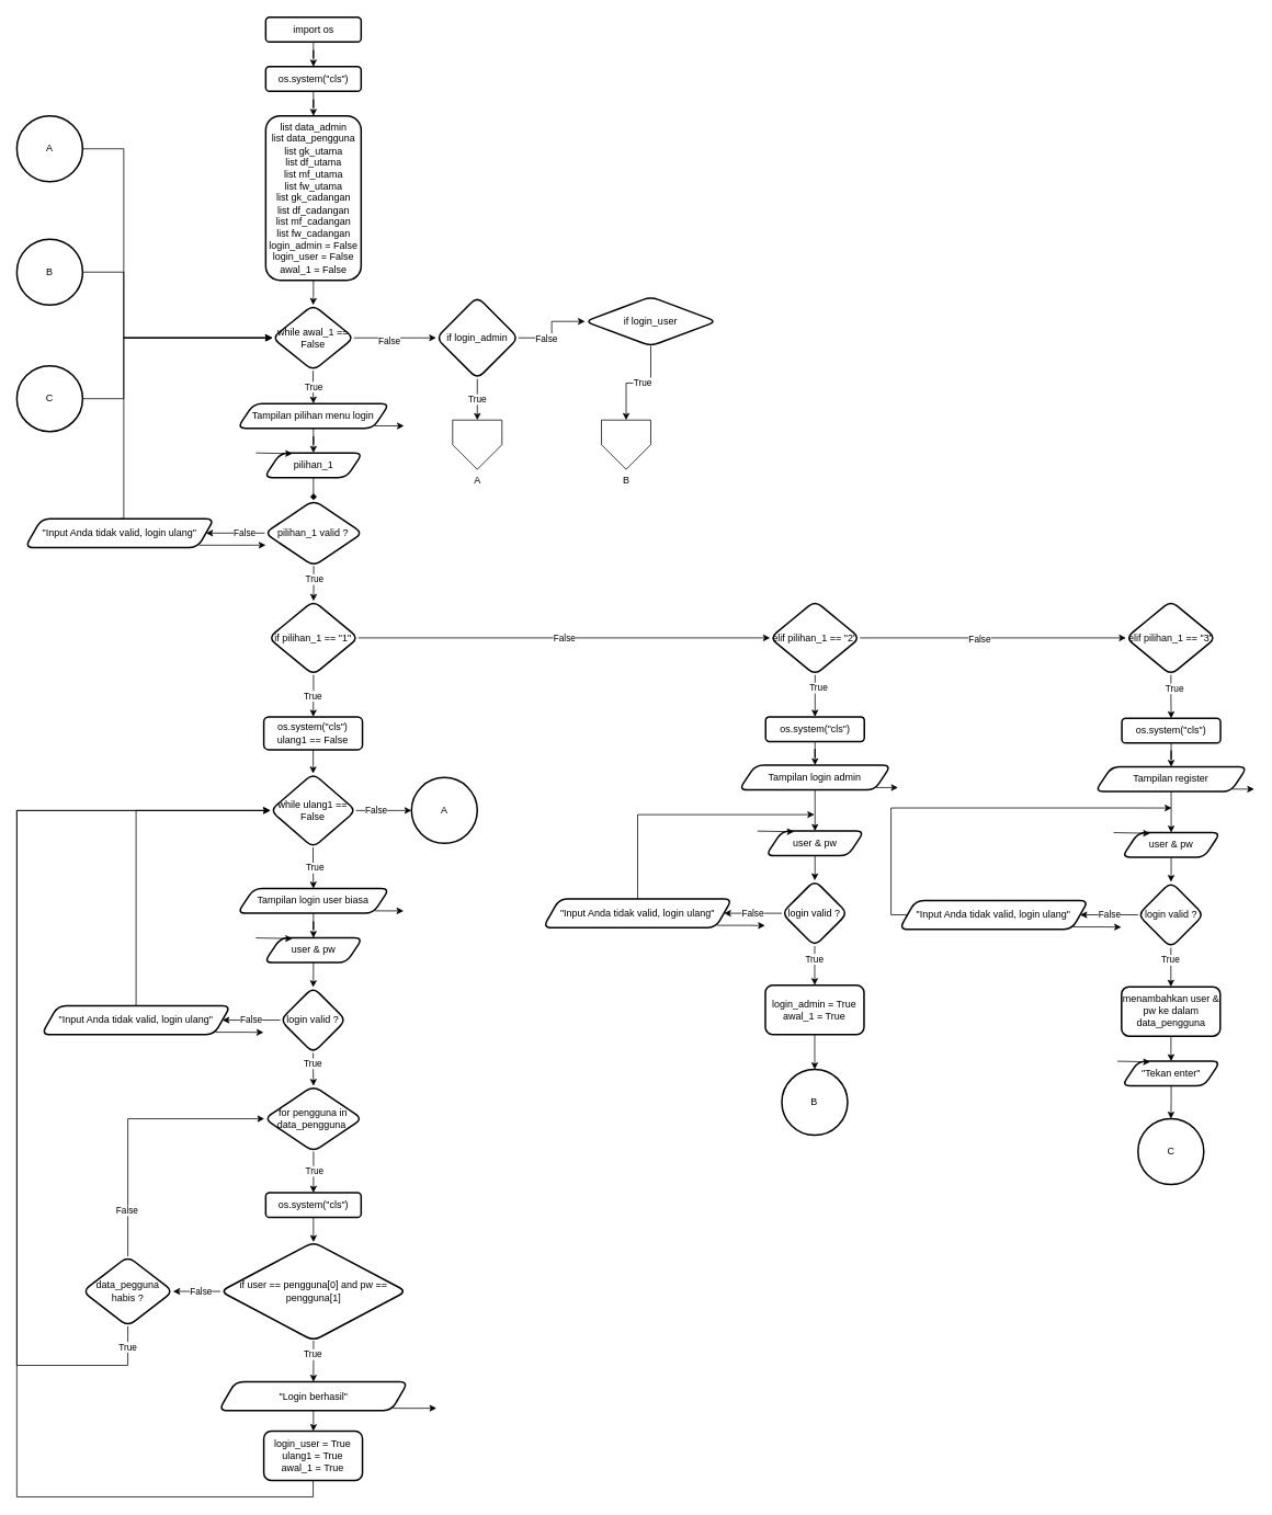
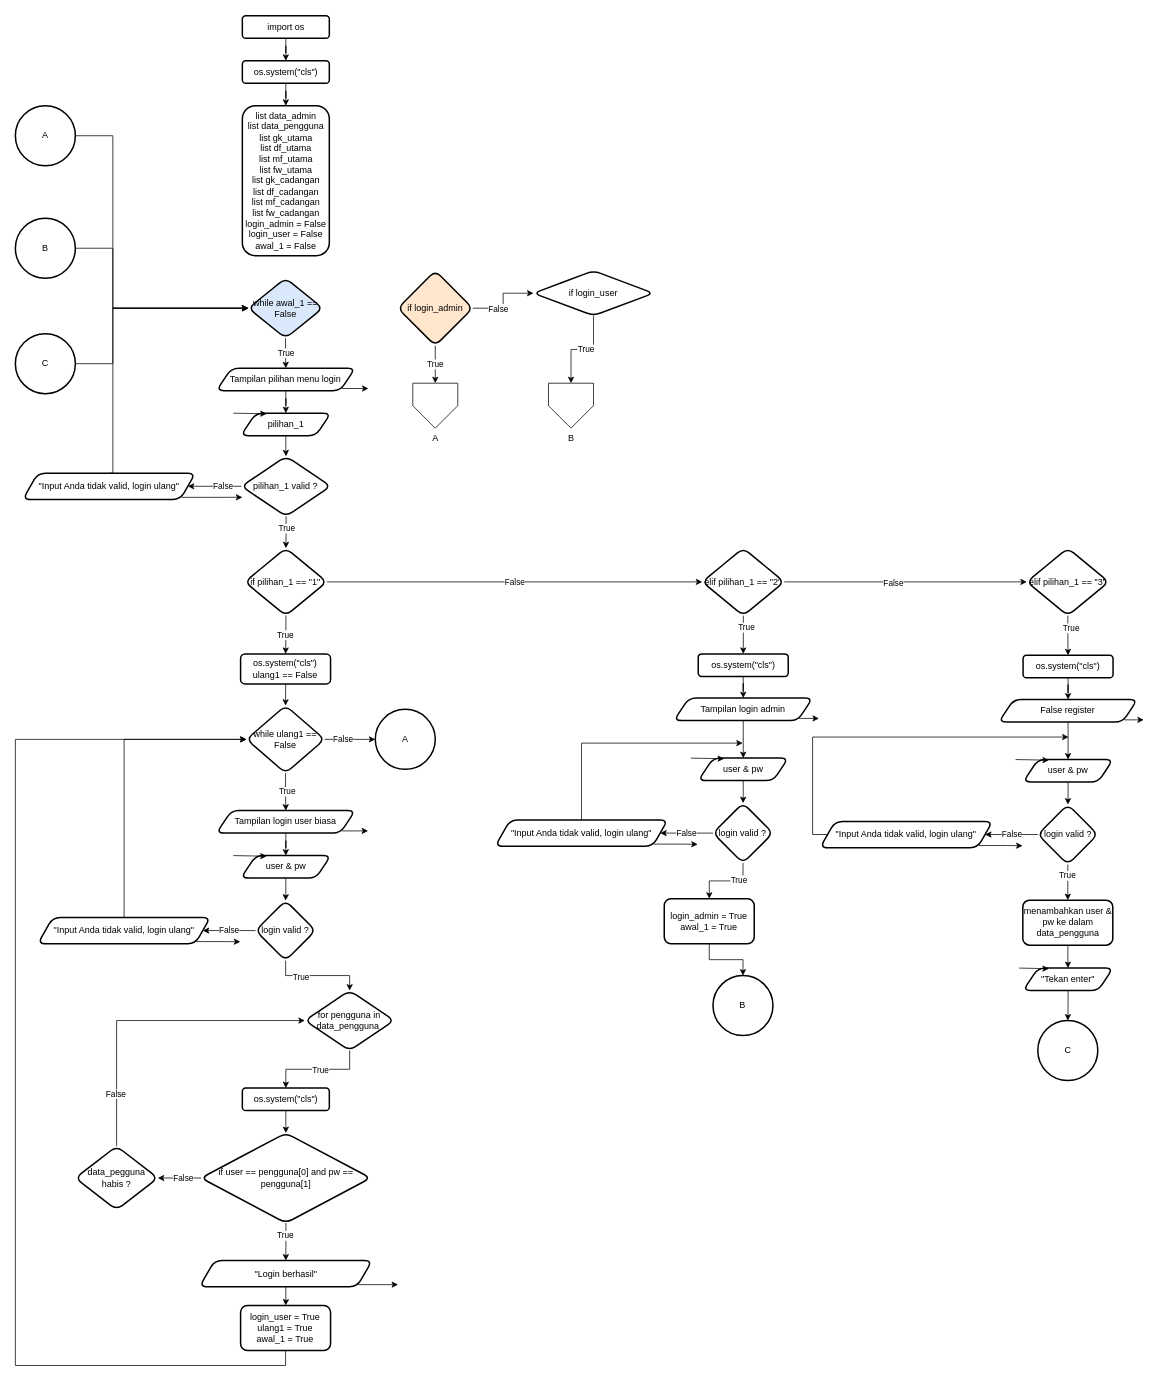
- <mxCell id="6" value="" style="edgeStyle=orthogonalEdgeStyle;rounded=0;orthogonalLoop=1;jettySize=auto;html=1;" parent="1" source="7" target="11" edge="1"><mxGeometry relative="1" as="geometry" /></mxCell>
- <mxCell id="11" value="while awal_1 == False" style="rhombus;whiteSpace=wrap;html=1;rounded=1;strokeWidth=2;" parent="1" vertex="1"><mxGeometry x="330.7" y="370" width="99.3" height="80" as="geometry" /></mxCell>
+ <mxCell id="11" value="while awal_1 == False" style="rhombus;whiteSpace=wrap;html=1;rounded=1;strokeWidth=2;fillColor=#dae8fc;" parent="1" vertex="1"><mxGeometry x="330.7" y="370" width="99.3" height="80" as="geometry" /></mxCell>
- <mxCell id="9" value="" style="edgeStyle=orthogonalEdgeStyle;rounded=0;orthogonalLoop=1;jettySize=auto;html=1;" parent="1" source="11" target="126" edge="1"><mxGeometry relative="1" as="geometry" /></mxCell>
- <mxCell id="10" value="False" style="edgeLabel;html=1;align=center;verticalAlign=middle;resizable=0;points=[];" parent="9" vertex="1" connectable="0"><mxGeometry x="-0.164" y="-3" relative="1" as="geometry"><mxPoint as="offset" /></mxGeometry></mxCell>
- <mxCell id="126" value="if login_admin" style="rhombus;whiteSpace=wrap;html=1;rounded=1;strokeWidth=2;" parent="1" vertex="1"><mxGeometry x="530" y="360" width="100" height="100" as="geometry" /></mxCell>
+ <mxCell id="126" value="if login_admin" style="rhombus;whiteSpace=wrap;html=1;rounded=1;strokeWidth=2;fillColor=#ffe6cc;" parent="1" vertex="1"><mxGeometry x="530" y="360" width="100" height="100" as="geometry" /></mxCell>
- <mxCell id="15" value="" style="edgeStyle=orthogonalEdgeStyle;rounded=0;orthogonalLoop=1;jettySize=auto;html=1;endArrow=diamond;" parent="1" source="16" target="22" edge="1"><mxGeometry relative="1" as="geometry" /></mxCell>
+ <mxCell id="15" value="" style="edgeStyle=orthogonalEdgeStyle;rounded=0;orthogonalLoop=1;jettySize=auto;html=1;" parent="1" source="16" target="22" edge="1"><mxGeometry relative="1" as="geometry" /></mxCell>
- <mxCell id="101" value="Tampilan register" style="shape=parallelogram;perimeter=parallelogramPerimeter;whiteSpace=wrap;html=1;fixedSize=1;rounded=1;strokeWidth=2;" parent="1" vertex="1"><mxGeometry x="1331.4" y="931.91" width="185" height="30" as="geometry" /></mxCell>
+ <mxCell id="101" value="False register" style="shape=parallelogram;perimeter=parallelogramPerimeter;whiteSpace=wrap;html=1;fixedSize=1;rounded=1;strokeWidth=2;" parent="1" vertex="1"><mxGeometry x="1331.4" y="931.91" width="185" height="30" as="geometry" /></mxCell>
- <mxCell id="93" value="&lt;div&gt;&lt;span style=&quot;background-color: transparent; color: light-dark(rgb(0, 0, 0), rgb(255, 255, 255));&quot;&gt;login_admin = True&lt;/span&gt;&lt;/div&gt;&lt;div&gt;&lt;span style=&quot;background-color: transparent; color: light-dark(rgb(0, 0, 0), rgb(255, 255, 255));&quot;&gt;awal_1 = True&lt;/span&gt;&lt;/div&gt;" style="rounded=1;whiteSpace=wrap;html=1;strokeWidth=2;" parent="1" vertex="1"><mxGeometry x="930.35" y="1197.5" width="120" height="60" as="geometry" /></mxCell>
+ <mxCell id="93" value="&lt;div&gt;&lt;span style=&quot;background-color: transparent; color: light-dark(rgb(0, 0, 0), rgb(255, 255, 255));&quot;&gt;login_admin = True&lt;/span&gt;&lt;/div&gt;&lt;div&gt;&lt;span style=&quot;background-color: transparent; color: light-dark(rgb(0, 0, 0), rgb(255, 255, 255));&quot;&gt;awal_1 = True&lt;/span&gt;&lt;/div&gt;" style="rounded=1;whiteSpace=wrap;html=1;strokeWidth=2;" parent="1" vertex="1"><mxGeometry x="885.35" y="1197.5" width="120" height="60" as="geometry" /></mxCell>
- <mxCell id="51" value="for pengguna in data_pengguna&amp;nbsp;" style="rhombus;whiteSpace=wrap;html=1;rounded=1;strokeWidth=2;" parent="1" vertex="1"><mxGeometry x="321.05" y="1320" width="119.3" height="80" as="geometry" /></mxCell>
+ <mxCell id="51" value="for pengguna in data_pengguna&amp;nbsp;" style="rhombus;whiteSpace=wrap;html=1;rounded=1;strokeWidth=2;" parent="1" vertex="1"><mxGeometry x="406.05" y="1320" width="119.3" height="80" as="geometry" /></mxCell>
- <mxCell id="66" style="edgeStyle=orthogonalEdgeStyle;rounded=0;orthogonalLoop=1;jettySize=auto;html=1;exitX=0.5;exitY=1;exitDx=0;exitDy=0;entryX=0;entryY=0.5;entryDx=0;entryDy=0;" parent="1" source="68" target="35" edge="1"><mxGeometry relative="1" as="geometry"><Array as="points"><mxPoint x="155" y="1660" /><mxPoint y="1660" x="20" /><mxPoint y="985" x="20" /></Array></mxGeometry></mxCell>
- <mxCell id="67" value="True" style="edgeLabel;html=1;align=center;verticalAlign=middle;resizable=0;points=[];" parent="66" vertex="1" connectable="0"><mxGeometry x="-0.957" y="-1" relative="1" as="geometry"><mxPoint as="offset" /></mxGeometry></mxCell>
